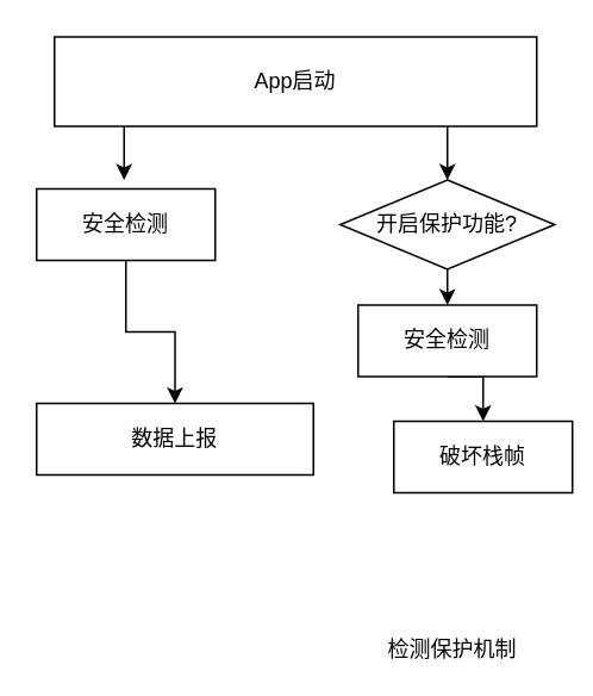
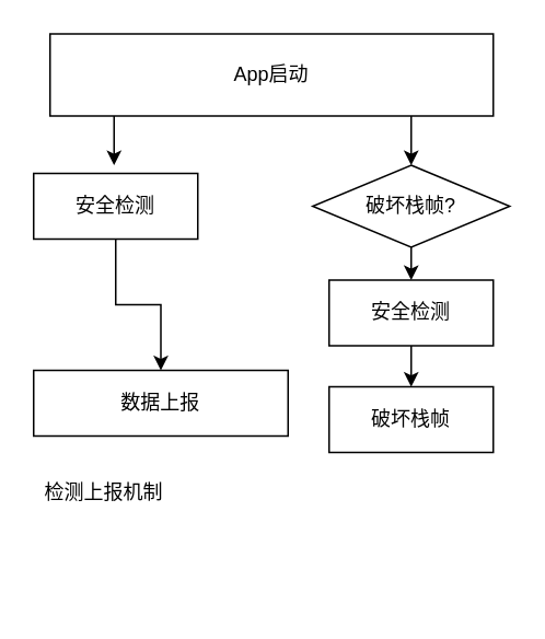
- <mxCell id="7" value="开启保护功能?" style="rhombus;whiteSpace=wrap;html=1;" vertex="1" parent="1"><mxGeometry x="190" y="100" width="120" height="50" as="geometry" /></mxCell>
+ <mxCell id="7" value="破坏栈帧?" style="rhombus;whiteSpace=wrap;html=1;" vertex="1" parent="1"><mxGeometry x="190" y="100" width="120" height="50" as="geometry" /></mxCell>
- <mxCell id="5" value="破坏栈帧" style="rounded=0;whiteSpace=wrap;html=1;" vertex="1" parent="1"><mxGeometry x="220" y="235" width="100" height="40" as="geometry" /></mxCell>
+ <mxCell id="5" value="破坏栈帧" style="rounded=0;whiteSpace=wrap;html=1;" vertex="1" parent="1"><mxGeometry x="200" y="235" width="100" height="40" as="geometry" /></mxCell>
+ <mxCell id="13" value="检测上报机制" style="text;html=1;resizable=0;points=[];autosize=1;align=left;verticalAlign=top;spacingTop=-4;" vertex="1" parent="1"><mxGeometry x="25" y="290" width="82" height="14" as="geometry" /></mxCell>
- <mxCell id="14" value="检测保护机制" style="text;html=1;resizable=0;points=[];autosize=1;align=left;verticalAlign=top;spacingTop=-4;" vertex="1" parent="1"><mxGeometry x="215" y="353" width="82" height="14" as="geometry" /></mxCell>
